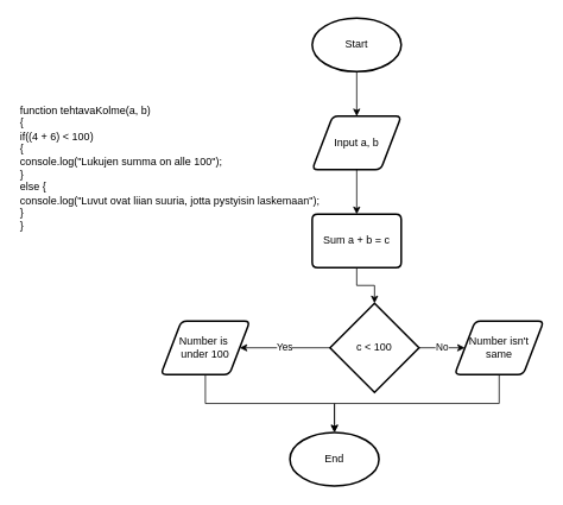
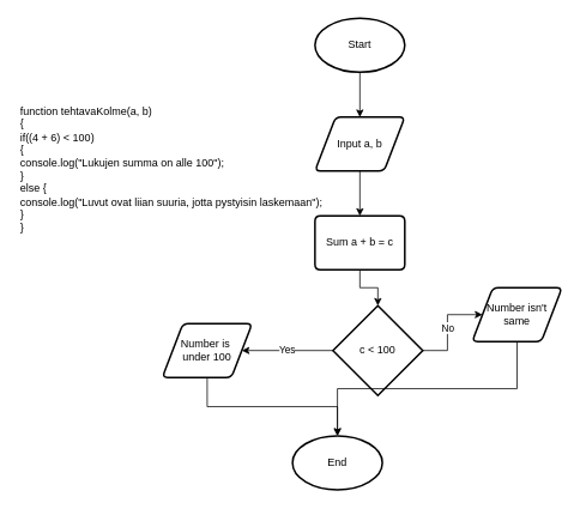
- <mxCell id="15" value="Number isn't&lt;br&gt;same" style="shape=parallelogram;html=1;strokeWidth=2;perimeter=parallelogramPerimeter;whiteSpace=wrap;rounded=1;arcSize=12;size=0.23;" vertex="1" parent="1"><mxGeometry x="510" y="360" width="100" height="60" as="geometry" /></mxCell>
+ <mxCell id="15" value="Number isn't&lt;br&gt;same" style="shape=parallelogram;html=1;strokeWidth=2;perimeter=parallelogramPerimeter;whiteSpace=wrap;rounded=1;arcSize=12;size=0.23;" vertex="1" parent="1"><mxGeometry x="525" y="320" width="100" height="60" as="geometry" /></mxCell>
